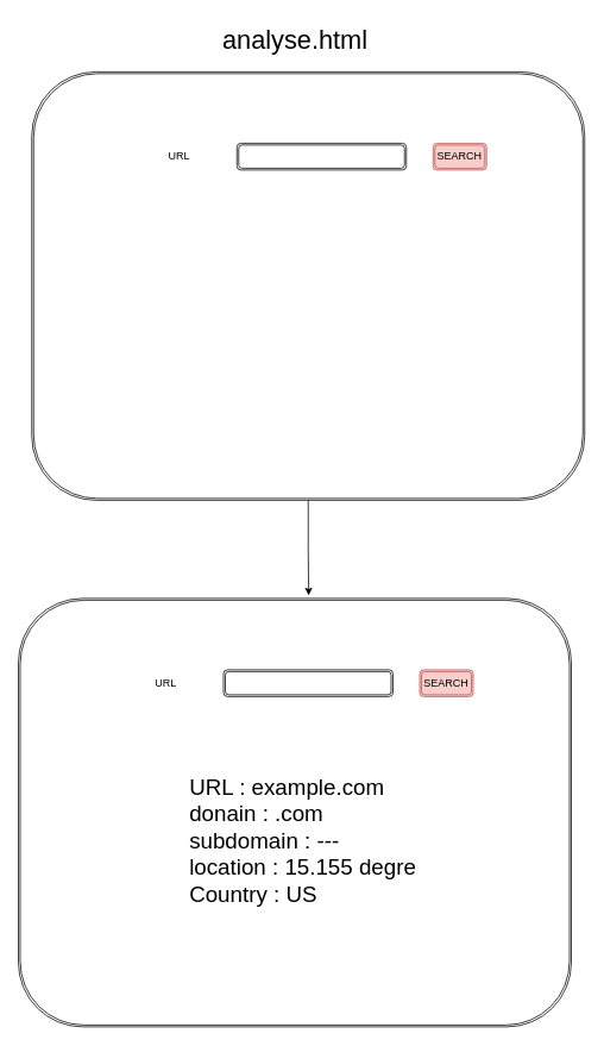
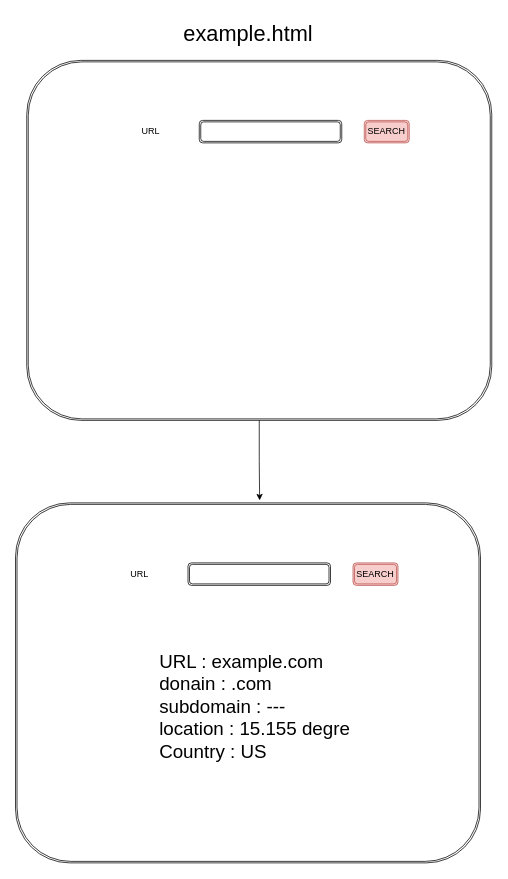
- <mxCell id="6" value="analyse.html" style="text;html=1;align=center;verticalAlign=middle;resizable=0;points=[];autosize=1;strokeColor=none;fillColor=none;fontSize=29;" vertex="1" parent="1"><mxGeometry x="235" width="190" height="50" as="geometry" y="20" /></mxCell>
+ <mxCell id="6" value="example.html" style="text;html=1;align=center;verticalAlign=middle;resizable=0;points=[];autosize=1;strokeColor=none;fillColor=none;fontSize=29;" vertex="1" parent="1"><mxGeometry x="235" width="190" height="50" as="geometry" y="20" /></mxCell>
